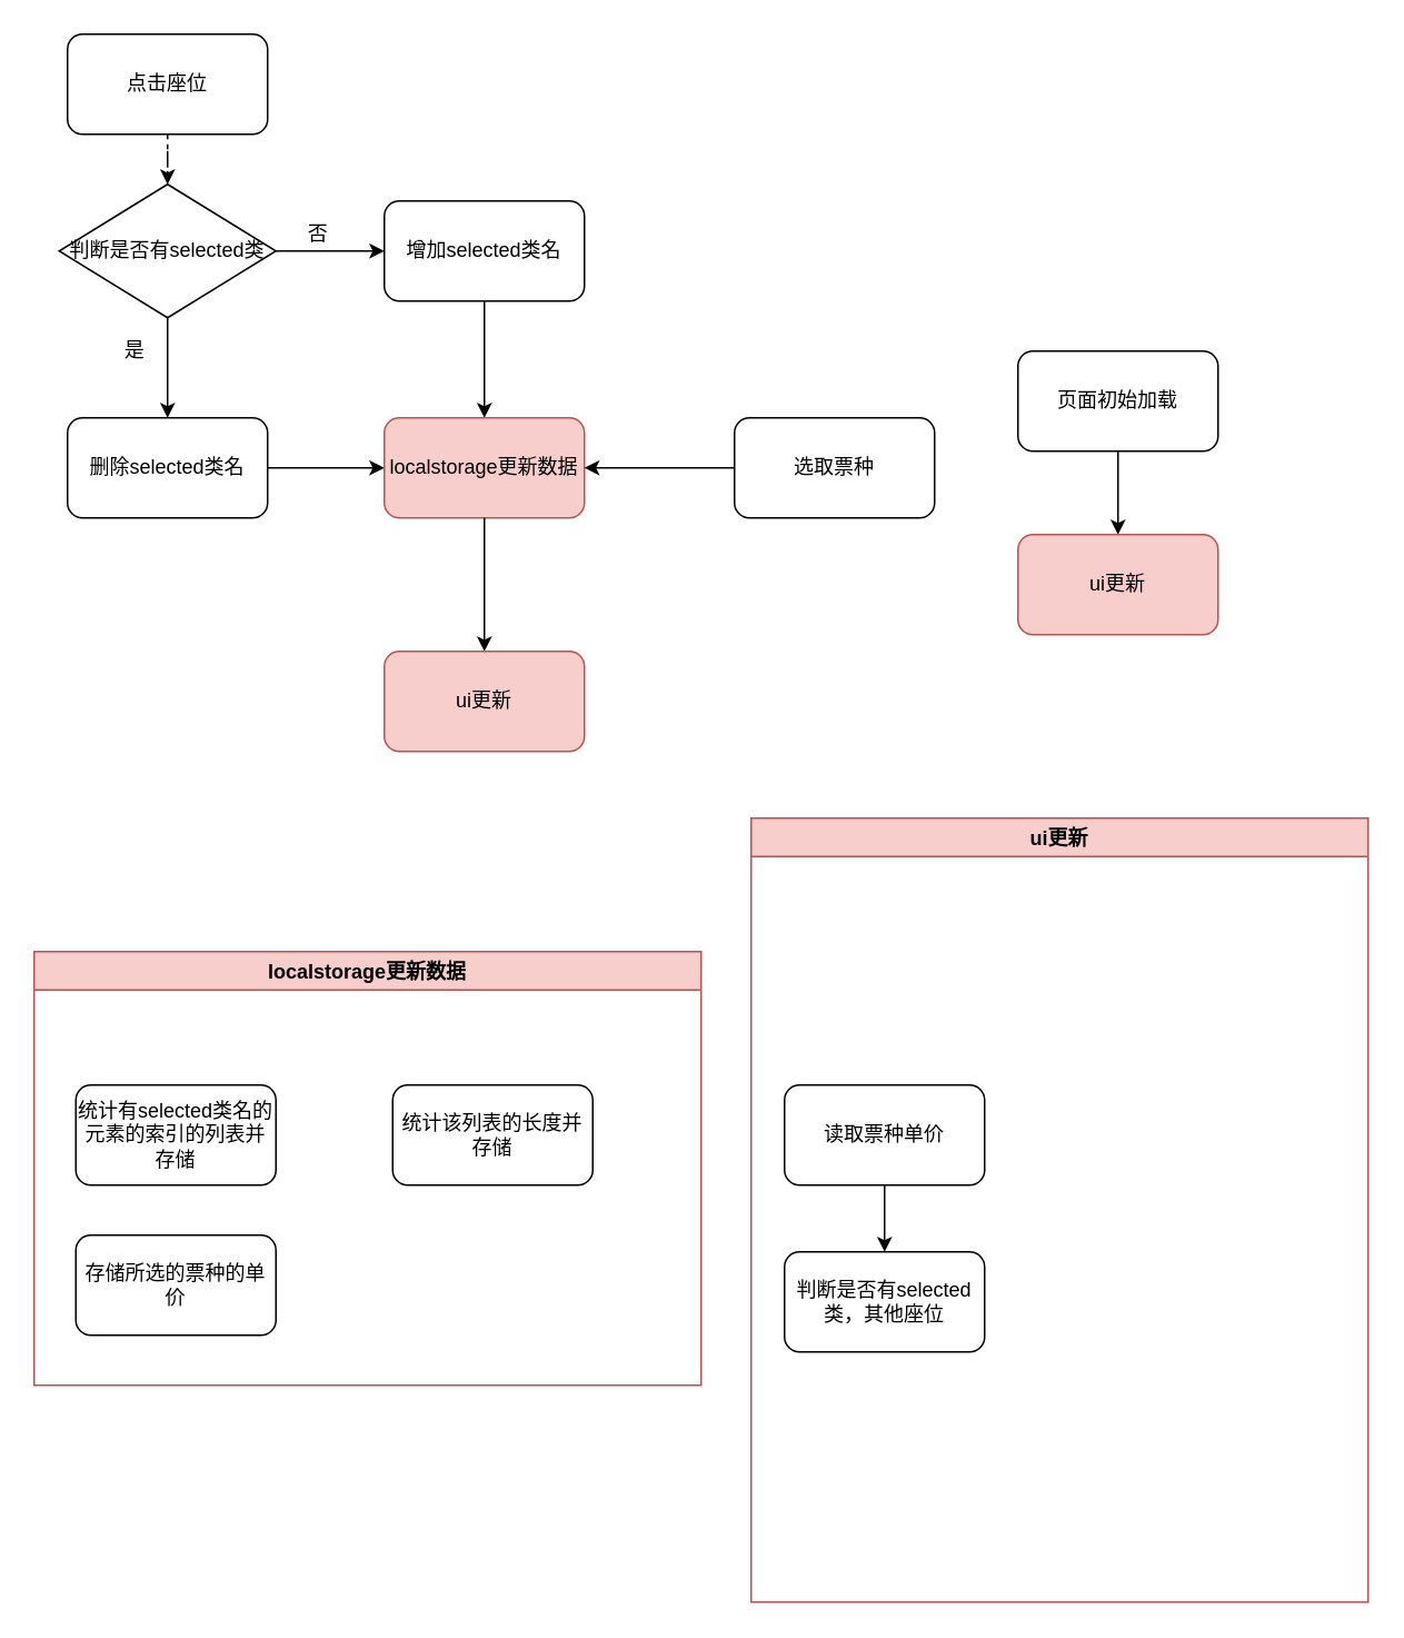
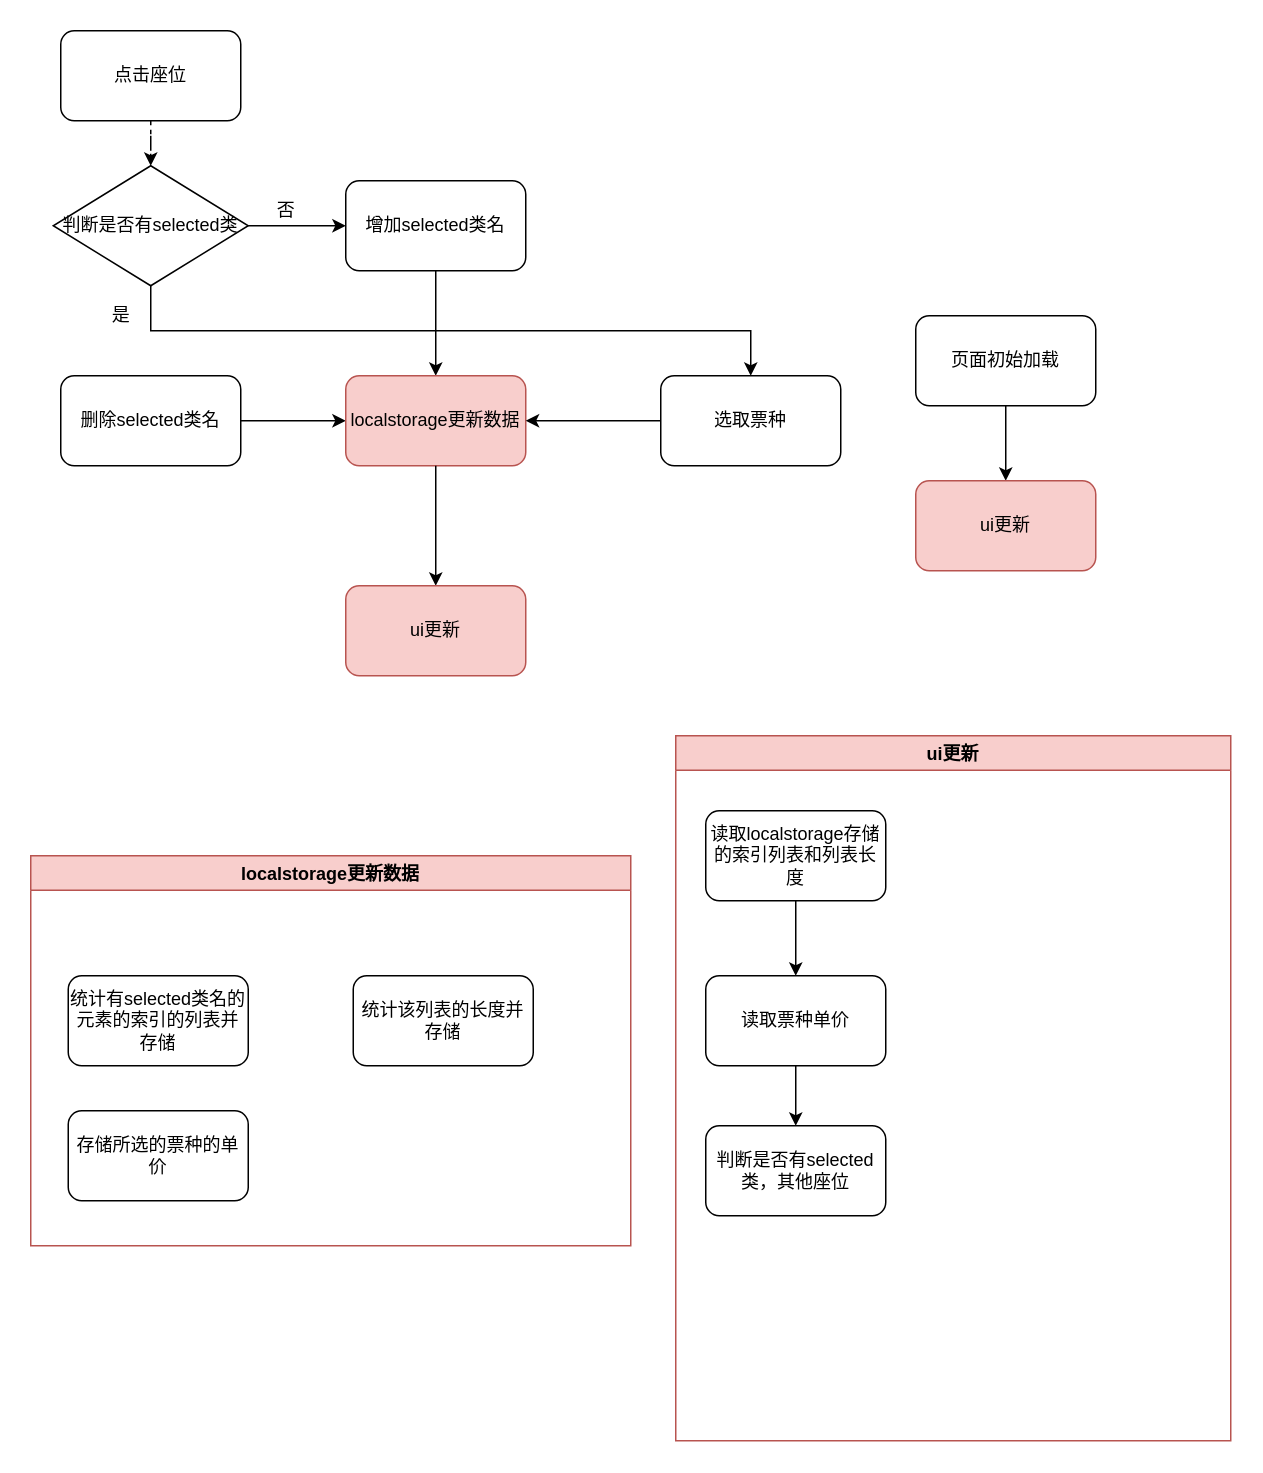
- <mxCell id="4" style="edgeStyle=orthogonalEdgeStyle;rounded=0;orthogonalLoop=1;jettySize=auto;html=1;exitX=0.5;exitY=1;exitDx=0;exitDy=0;" edge="1" parent="1" source="6" target="8"><mxGeometry relative="1" as="geometry" /></mxCell>
+ <mxCell id="4" style="edgeStyle=orthogonalEdgeStyle;rounded=0;orthogonalLoop=1;jettySize=auto;html=1;exitX=0.5;exitY=1;exitDx=0;exitDy=0;" edge="1" parent="1" source="6" target="16"><mxGeometry relative="1" as="geometry" /></mxCell>
+ <mxCell id="27" value="读取localstorage存储的索引列表和列表长度" style="rounded=1;whiteSpace=wrap;html=1;" vertex="1" parent="25"><mxGeometry x="20" y="50" width="120" height="60" as="geometry" /></mxCell>
+ <mxCell id="26" style="edgeStyle=orthogonalEdgeStyle;rounded=0;orthogonalLoop=1;jettySize=auto;html=1;exitX=0.5;exitY=1;exitDx=0;exitDy=0;" edge="1" parent="25" source="27" target="29"><mxGeometry relative="1" as="geometry" /></mxCell>
